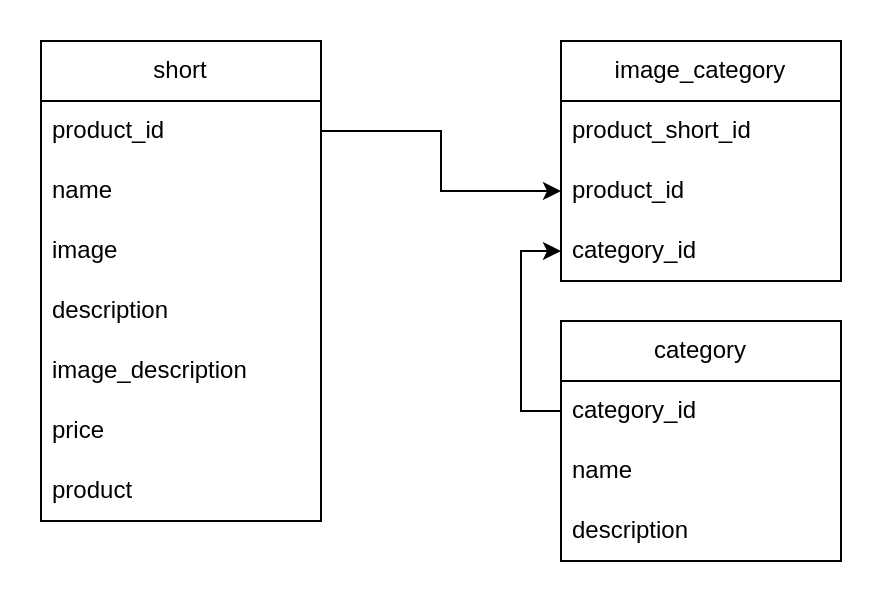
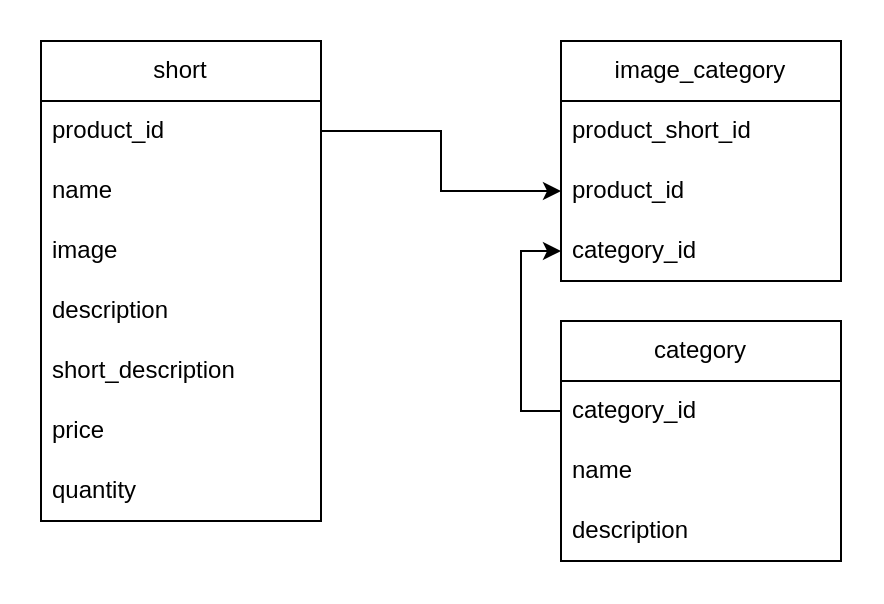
- <mxCell id="7" value="image_description" style="text;strokeColor=none;fillColor=none;align=left;verticalAlign=middle;spacingLeft=4;spacingRight=4;overflow=hidden;points=[[0,0.5],[1,0.5]];portConstraint=eastwest;rotatable=0;whiteSpace=wrap;html=1;" vertex="1" parent="2"><mxGeometry y="150" width="140" height="30" as="geometry" /></mxCell>
+ <mxCell id="7" value="short_description" style="text;strokeColor=none;fillColor=none;align=left;verticalAlign=middle;spacingLeft=4;spacingRight=4;overflow=hidden;points=[[0,0.5],[1,0.5]];portConstraint=eastwest;rotatable=0;whiteSpace=wrap;html=1;" vertex="1" parent="2"><mxGeometry y="150" width="140" height="30" as="geometry" /></mxCell>
- <mxCell id="9" value="product" style="text;strokeColor=none;fillColor=none;align=left;verticalAlign=middle;spacingLeft=4;spacingRight=4;overflow=hidden;points=[[0,0.5],[1,0.5]];portConstraint=eastwest;rotatable=0;whiteSpace=wrap;html=1;" vertex="1" parent="2"><mxGeometry y="210" width="140" height="30" as="geometry" /></mxCell>
+ <mxCell id="9" value="quantity" style="text;strokeColor=none;fillColor=none;align=left;verticalAlign=middle;spacingLeft=4;spacingRight=4;overflow=hidden;points=[[0,0.5],[1,0.5]];portConstraint=eastwest;rotatable=0;whiteSpace=wrap;html=1;" vertex="1" parent="2"><mxGeometry y="210" width="140" height="30" as="geometry" /></mxCell>
